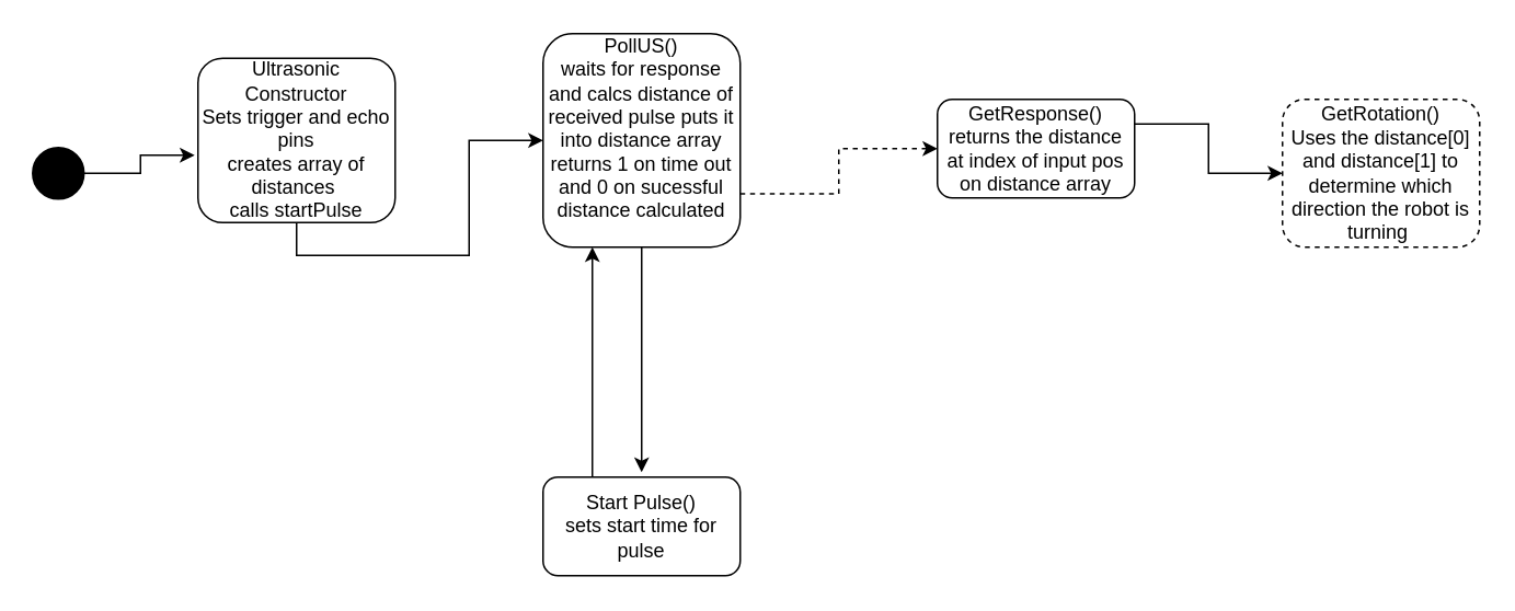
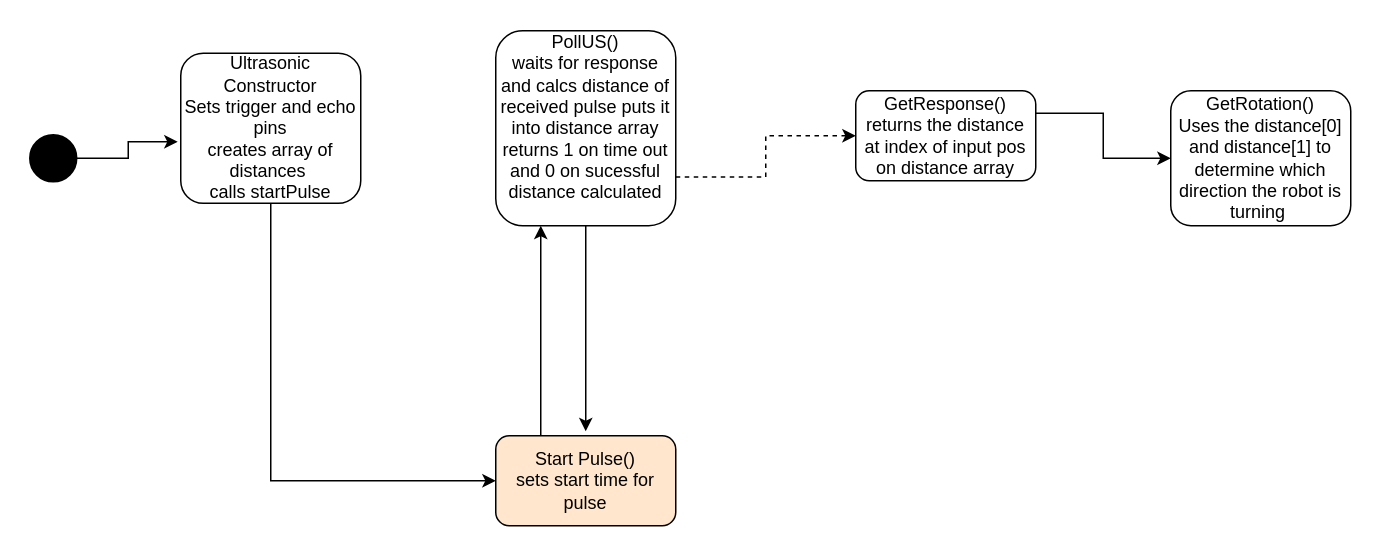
- <mxCell id="9" value="GetRotation()&lt;br&gt;Uses the distance[0] and distance[1] to determine which direction the robot is turning&amp;nbsp;" style="whiteSpace=wrap;html=1;rounded=1;dashed=1;" parent="1" vertex="1"><mxGeometry x="780" y="60" width="120" height="90" as="geometry" /></mxCell>
+ <mxCell id="9" value="GetRotation()&lt;br&gt;Uses the distance[0] and distance[1] to determine which direction the robot is turning&amp;nbsp;" style="whiteSpace=wrap;html=1;rounded=1;" parent="1" vertex="1"><mxGeometry x="780" y="60" width="120" height="90" as="geometry" /></mxCell>
- <mxCell id="10" style="edgeStyle=orthogonalEdgeStyle;rounded=0;orthogonalLoop=1;jettySize=auto;html=1;exitX=0.5;exitY=1;exitDx=0;exitDy=0;" parent="1" source="11" target="6" edge="1"><mxGeometry relative="1" as="geometry" /></mxCell>
+ <mxCell id="10" style="edgeStyle=orthogonalEdgeStyle;rounded=0;orthogonalLoop=1;jettySize=auto;html=1;exitX=0.5;exitY=1;exitDx=0;exitDy=0;entryX=0;entryY=0.5;entryDx=0;entryDy=0;" parent="1" source="11" target="3" edge="1"><mxGeometry relative="1" as="geometry" /></mxCell>
- <mxCell id="3" value="Start Pulse()&lt;br&gt;sets start time for pulse" style="whiteSpace=wrap;html=1;rounded=1;" parent="1" vertex="1"><mxGeometry x="330" y="290" width="120" height="60" as="geometry" /></mxCell>
+ <mxCell id="3" value="Start Pulse()&lt;br&gt;sets start time for pulse" style="whiteSpace=wrap;html=1;rounded=1;fillColor=#ffe6cc;" parent="1" vertex="1"><mxGeometry x="330" y="290" width="120" height="60" as="geometry" /></mxCell>
